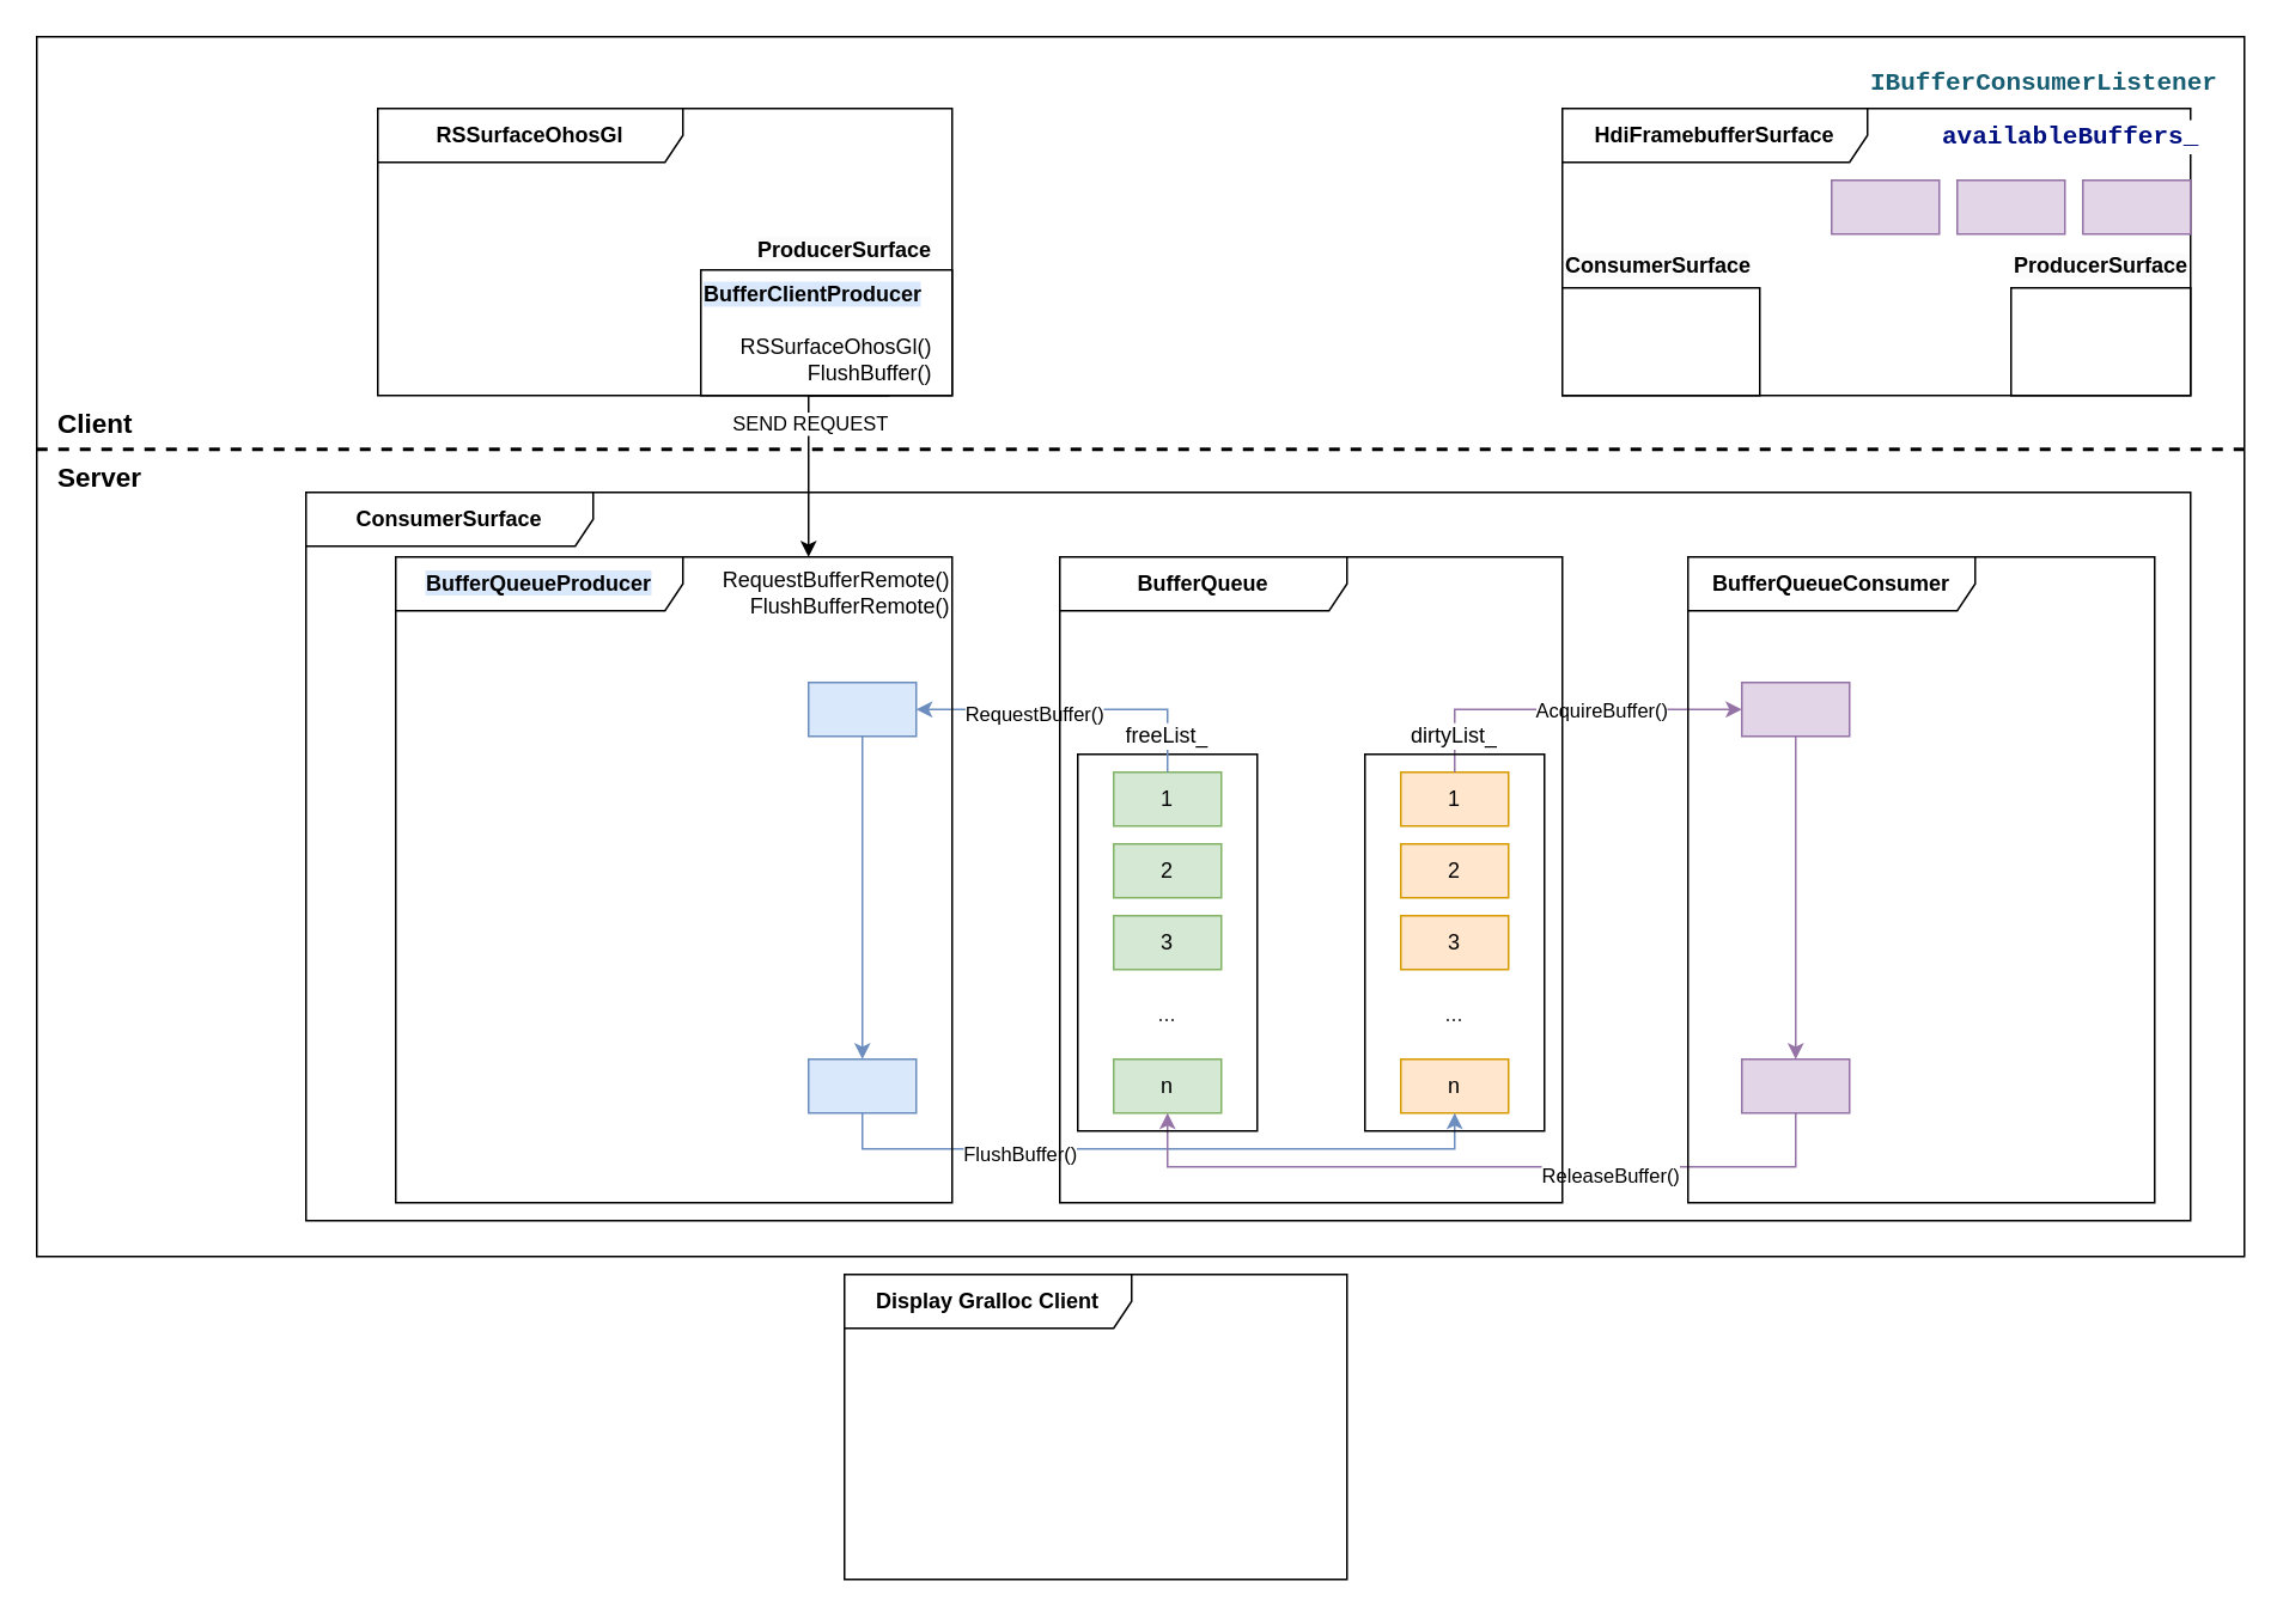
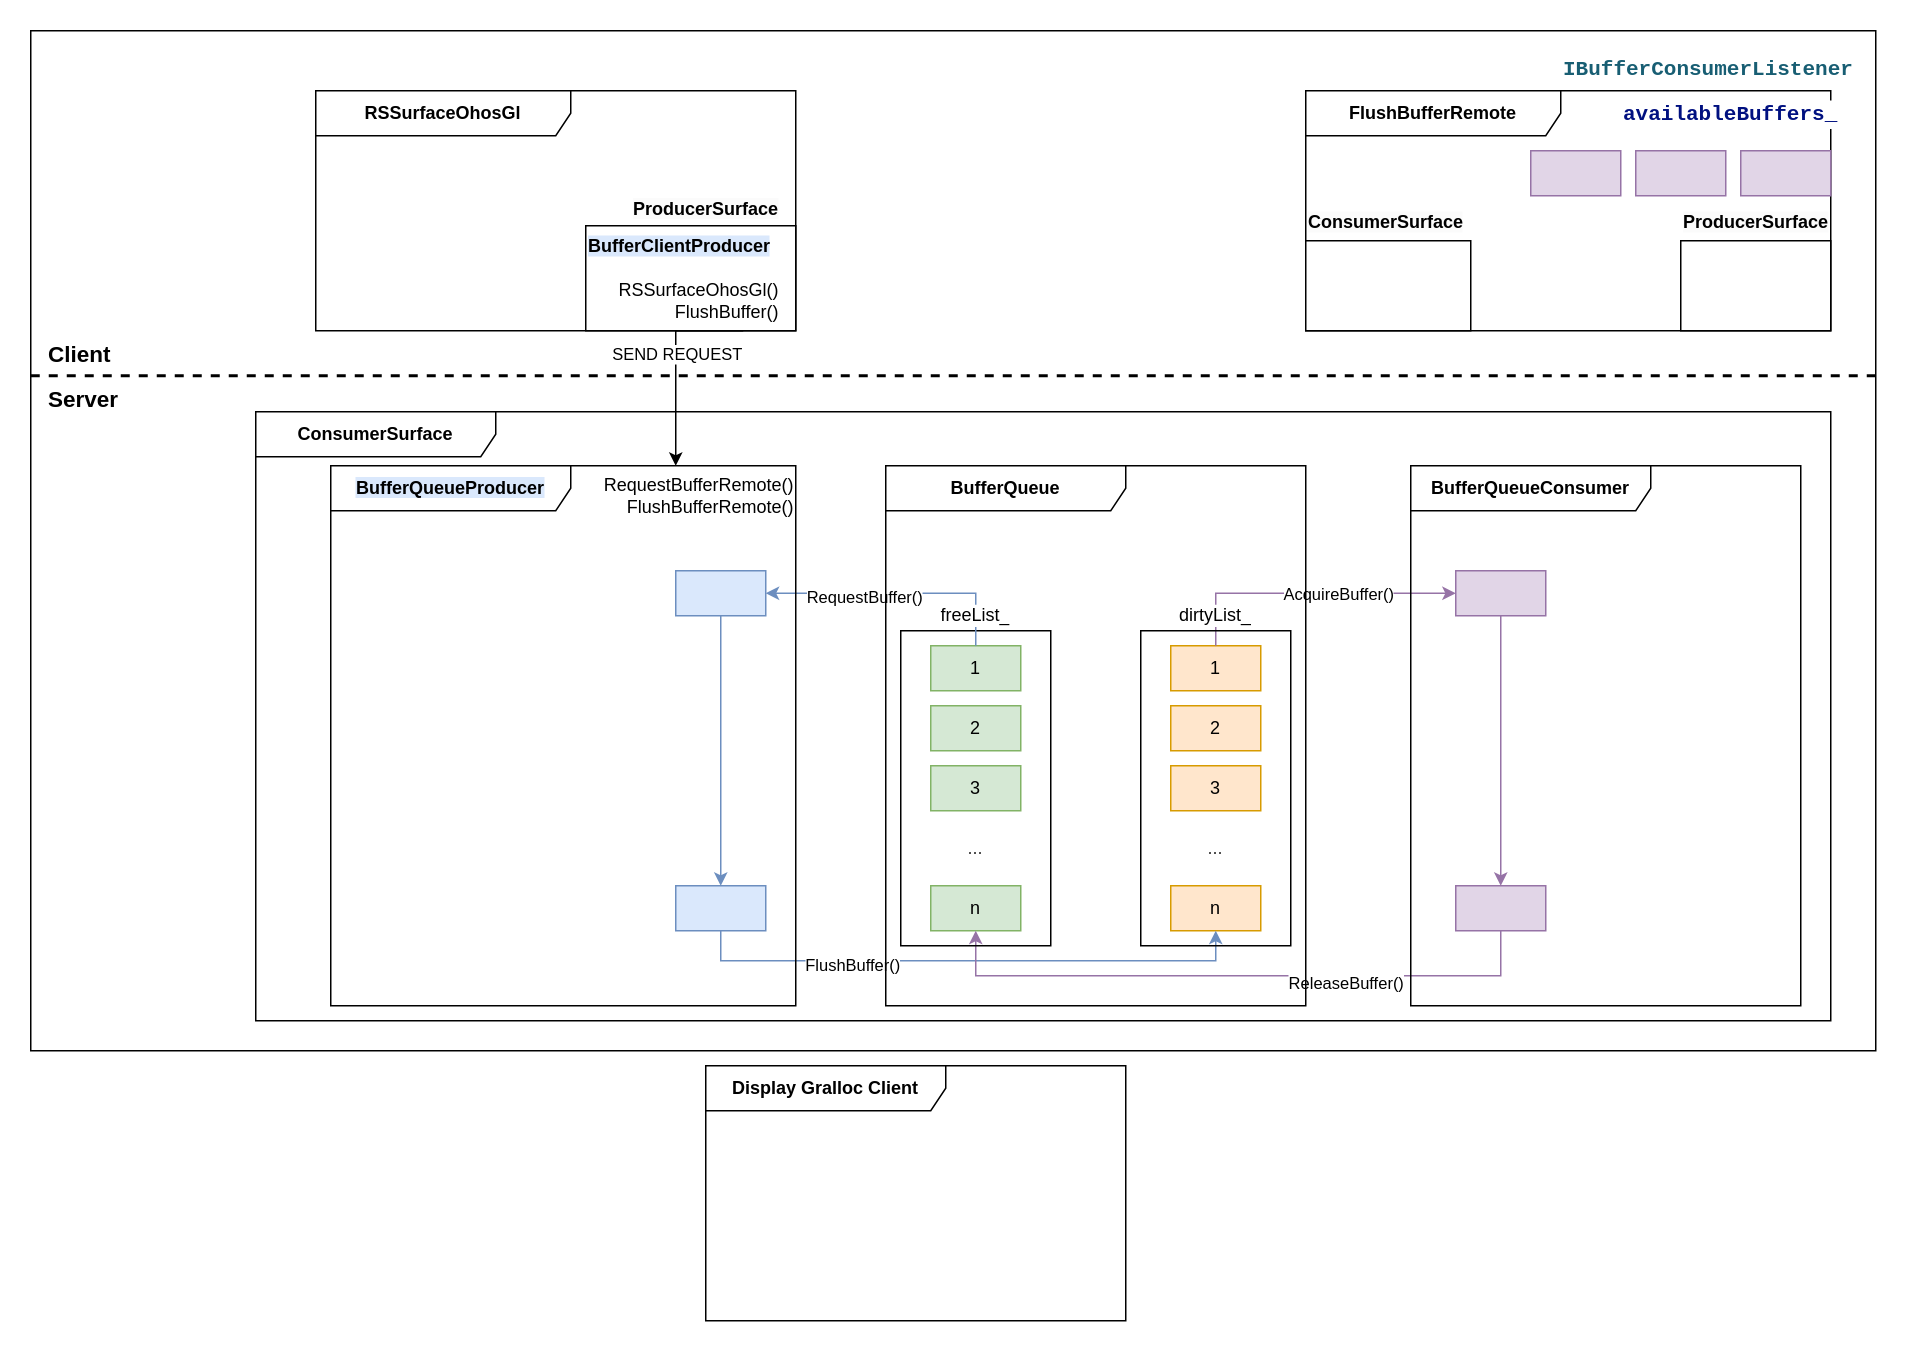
- <mxCell id="49" value="&lt;b&gt;HdiFramebufferSurface&lt;/b&gt;" style="shape=umlFrame;whiteSpace=wrap;html=1;pointerEvents=0;recursiveResize=0;container=1;collapsible=0;width=170;" vertex="1" parent="1"><mxGeometry x="870" y="60" width="350" height="160" as="geometry" /></mxCell>
+ <mxCell id="49" value="&lt;b&gt;FlushBufferRemote&lt;/b&gt;" style="shape=umlFrame;whiteSpace=wrap;html=1;pointerEvents=0;recursiveResize=0;container=1;collapsible=0;width=170;" vertex="1" parent="1"><mxGeometry x="870" y="60" width="350" height="160" as="geometry" /></mxCell>
